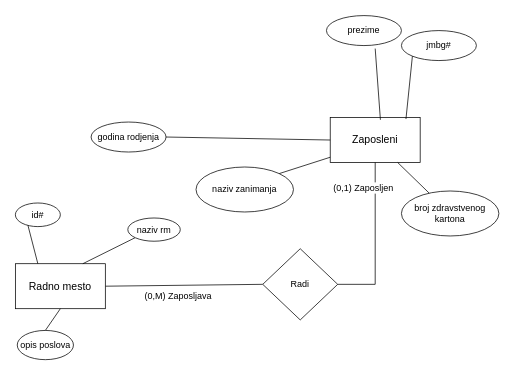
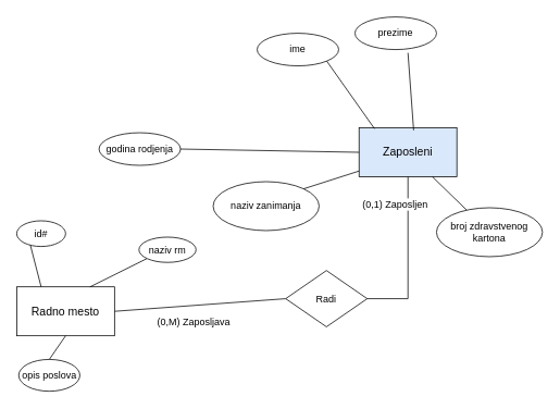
+ <mxCell id="3" value="ime" style="ellipse;whiteSpace=wrap;html=1;align=center;" vertex="1" parent="1"><mxGeometry x="315" y="40" width="100" height="40" as="geometry" /></mxCell>
- <mxCell id="5" value="jmbg#" style="ellipse;whiteSpace=wrap;html=1;align=center;" vertex="1" parent="1"><mxGeometry x="535" y="40" width="100" height="40" as="geometry" /></mxCell>
+ <mxCell id="4" value="" style="endArrow=none;html=1;rounded=0;entryX=0.158;entryY=0.017;entryDx=0;entryDy=0;exitX=1;exitY=1;exitDx=0;exitDy=0;entryPerimeter=0;" edge="1" parent="1" source="3" target="2"><mxGeometry width="50" height="50" relative="1" as="geometry"><mxPoint x="475" y="270" as="sourcePoint" /><mxPoint x="458" y="133" as="targetPoint" /></mxGeometry></mxCell>
- <mxCell id="6" value="" style="endArrow=none;html=1;rounded=0;entryX=0.842;entryY=0.033;entryDx=0;entryDy=0;exitX=0;exitY=1;exitDx=0;exitDy=0;entryPerimeter=0;" edge="1" parent="1" source="5" target="2"><mxGeometry width="50" height="50" relative="1" as="geometry"><mxPoint x="435" y="200" as="sourcePoint" /><mxPoint x="535" y="132" as="targetPoint" /></mxGeometry></mxCell>
- <mxCell id="2" value="Zaposleni" style="rounded=0;whiteSpace=wrap;html=1;fontSize=14;" vertex="1" parent="1"><mxGeometry x="440" y="156" width="120" height="60" as="geometry" /></mxCell>
+ <mxCell id="2" value="Zaposleni" style="rounded=0;whiteSpace=wrap;html=1;fontSize=14;fillColor=#dae8fc;" vertex="1" parent="1"><mxGeometry x="440" y="156" width="120" height="60" as="geometry" /></mxCell>
- <mxCell id="16" value="Radi" style="rhombus;whiteSpace=wrap;html=1;" vertex="1" parent="1"><mxGeometry x="350" y="331" width="100" height="95" as="geometry" /></mxCell>
+ <mxCell id="16" value="Radi" style="rhombus;whiteSpace=wrap;html=1;" vertex="1" parent="1"><mxGeometry x="350" y="331" width="100" height="69" as="geometry" /></mxCell>
